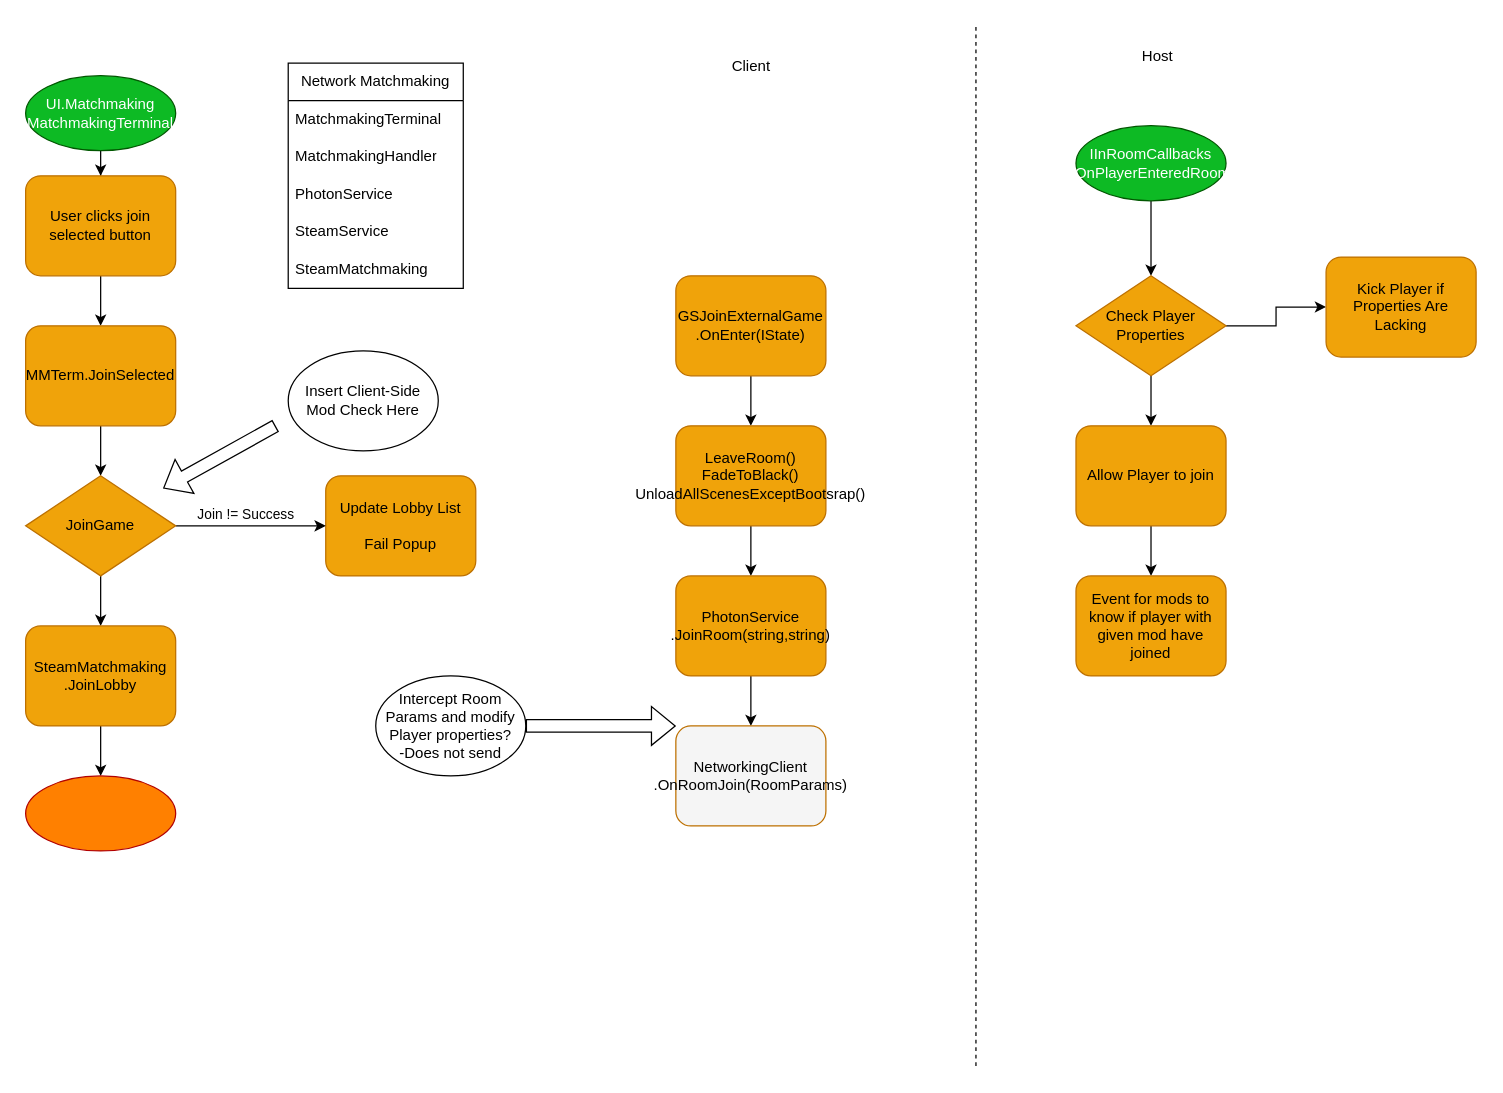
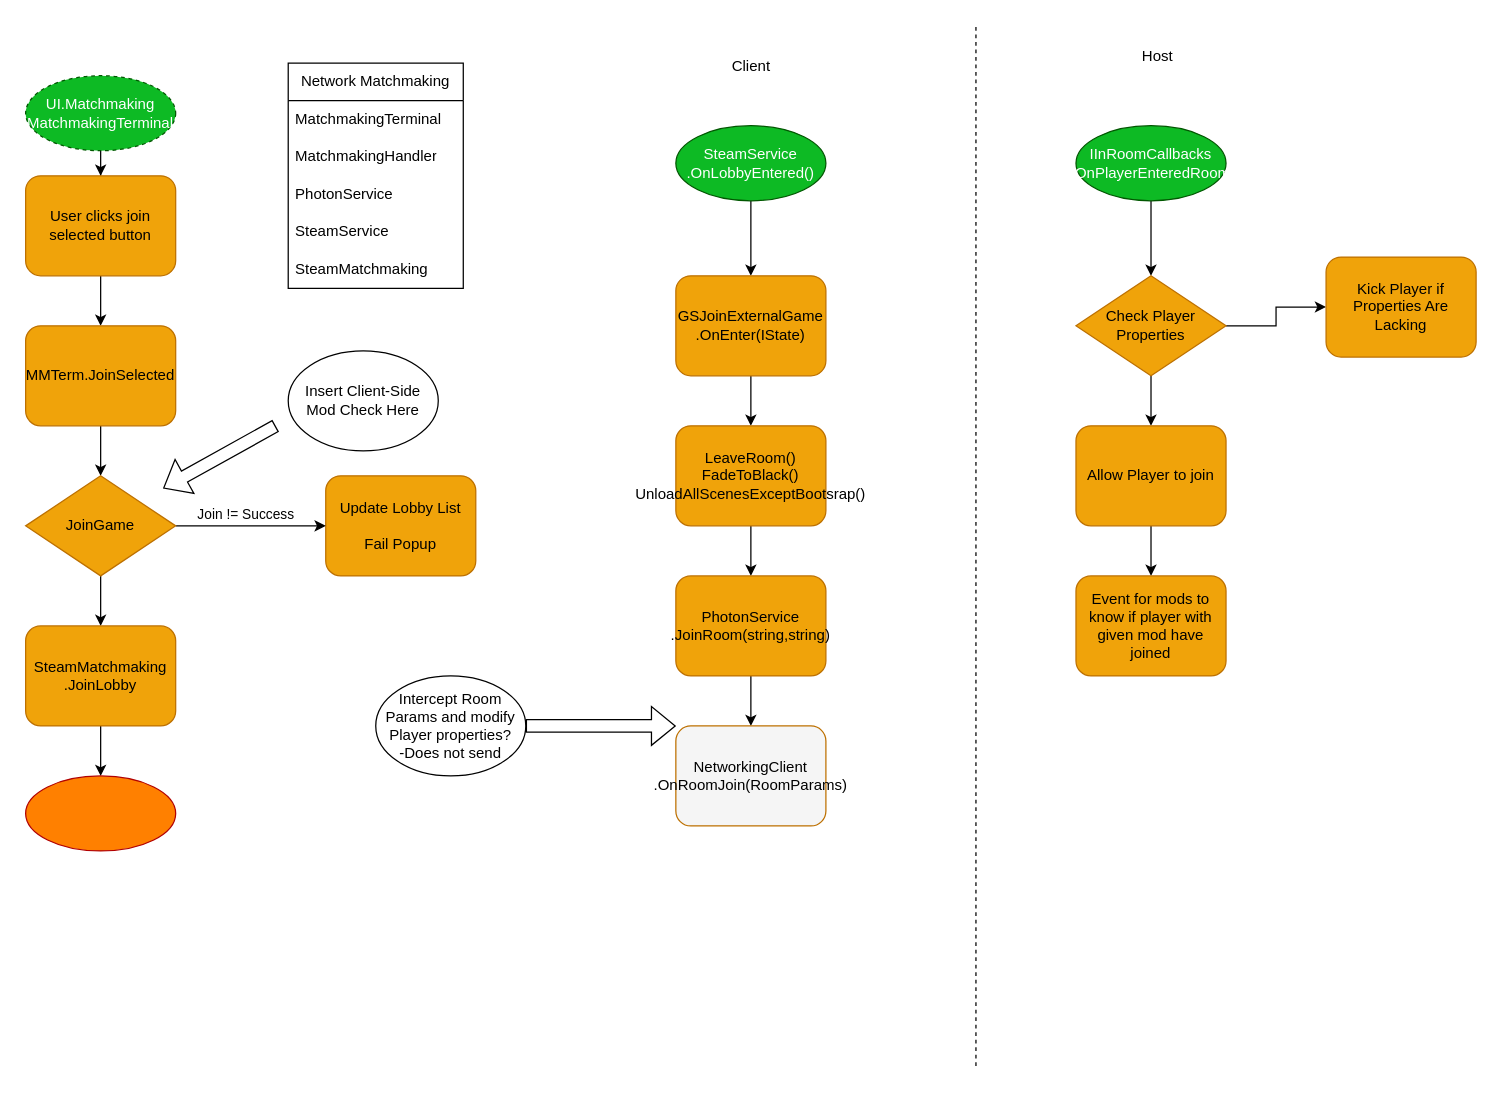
- <mxCell id="3" value="UI.Matchmaking&lt;br&gt;MatchmakingTerminal" style="ellipse;whiteSpace=wrap;html=1;fillColor=#0DBA24;strokeColor=#005700;fontColor=#ffffff;" parent="1" vertex="1"><mxGeometry x="20" y="60" width="120" height="60" as="geometry" /></mxCell>
+ <mxCell id="3" value="UI.Matchmaking&lt;br&gt;MatchmakingTerminal" style="ellipse;whiteSpace=wrap;html=1;fillColor=#0DBA24;strokeColor=#005700;fontColor=#ffffff;dashed=1;" parent="1" vertex="1"><mxGeometry x="20" y="60" width="120" height="60" as="geometry" /></mxCell>
+ <mxCell id="28" value="SteamService&lt;br&gt;.OnLobbyEntered()" style="ellipse;whiteSpace=wrap;html=1;fillColor=#0DBA24;strokeColor=#005700;fontColor=#ffffff;" parent="1" vertex="1"><mxGeometry x="540" y="100" width="120" height="60" as="geometry" /></mxCell>
+ <mxCell id="27" style="edgeStyle=orthogonalEdgeStyle;rounded=0;orthogonalLoop=1;jettySize=auto;html=1;entryX=0.5;entryY=0;entryDx=0;entryDy=0;" parent="1" source="28" target="30" edge="1"><mxGeometry relative="1" as="geometry" /></mxCell>
